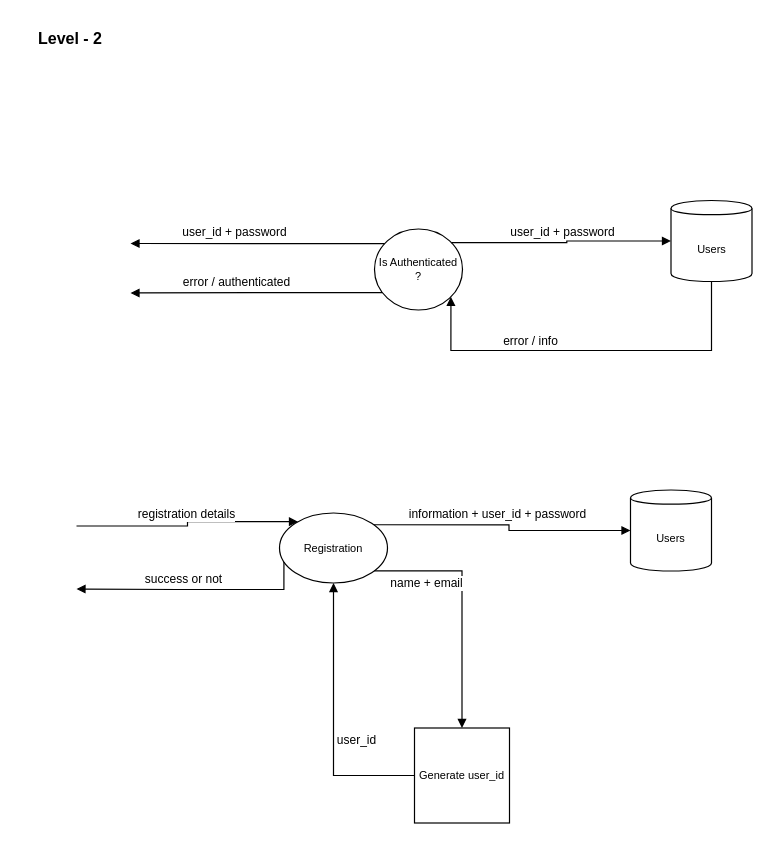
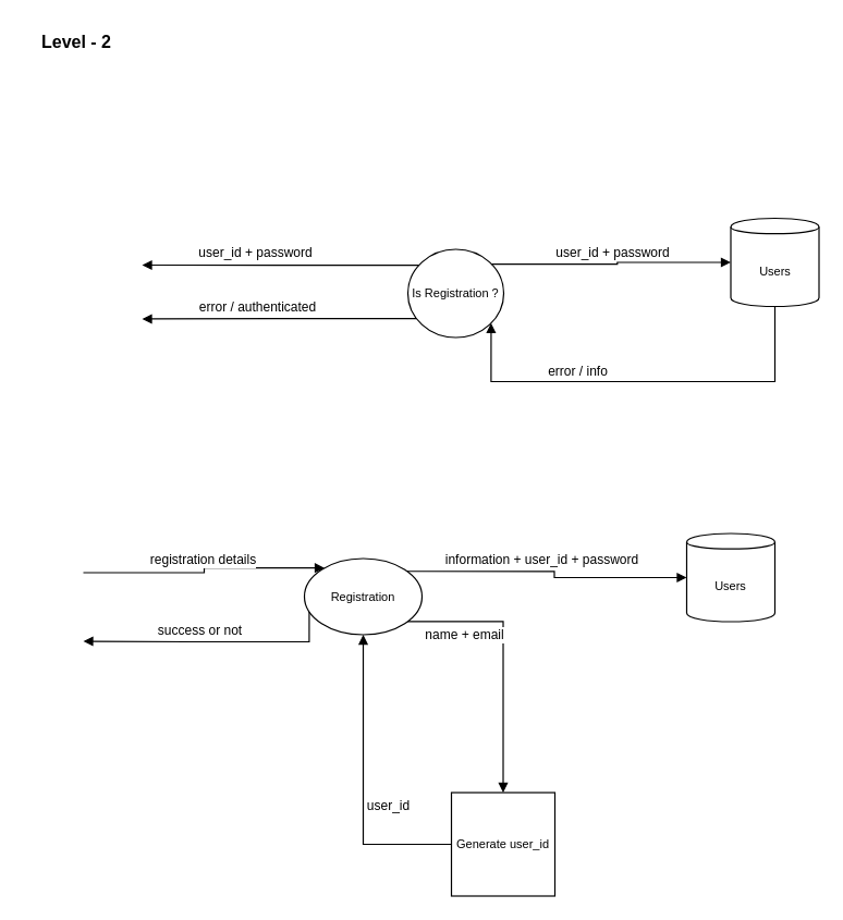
- <mxCell id="2" value="Is Authenticated ?" style="html=1;whiteSpace=wrap;ellipse;fontSize=11;fontColor=#000000;spacing=5;strokeOpacity=100;strokeWidth=1.2;" parent="1" vertex="1"><mxGeometry x="374" y="228.5" width="88" height="81" as="geometry" /></mxCell>
+ <mxCell id="2" value="Is Registration ?" style="html=1;whiteSpace=wrap;ellipse;fontSize=11;fontColor=#000000;spacing=5;strokeOpacity=100;strokeWidth=1.2;" parent="1" vertex="1"><mxGeometry x="374" y="228.5" width="88" height="81" as="geometry" /></mxCell>
